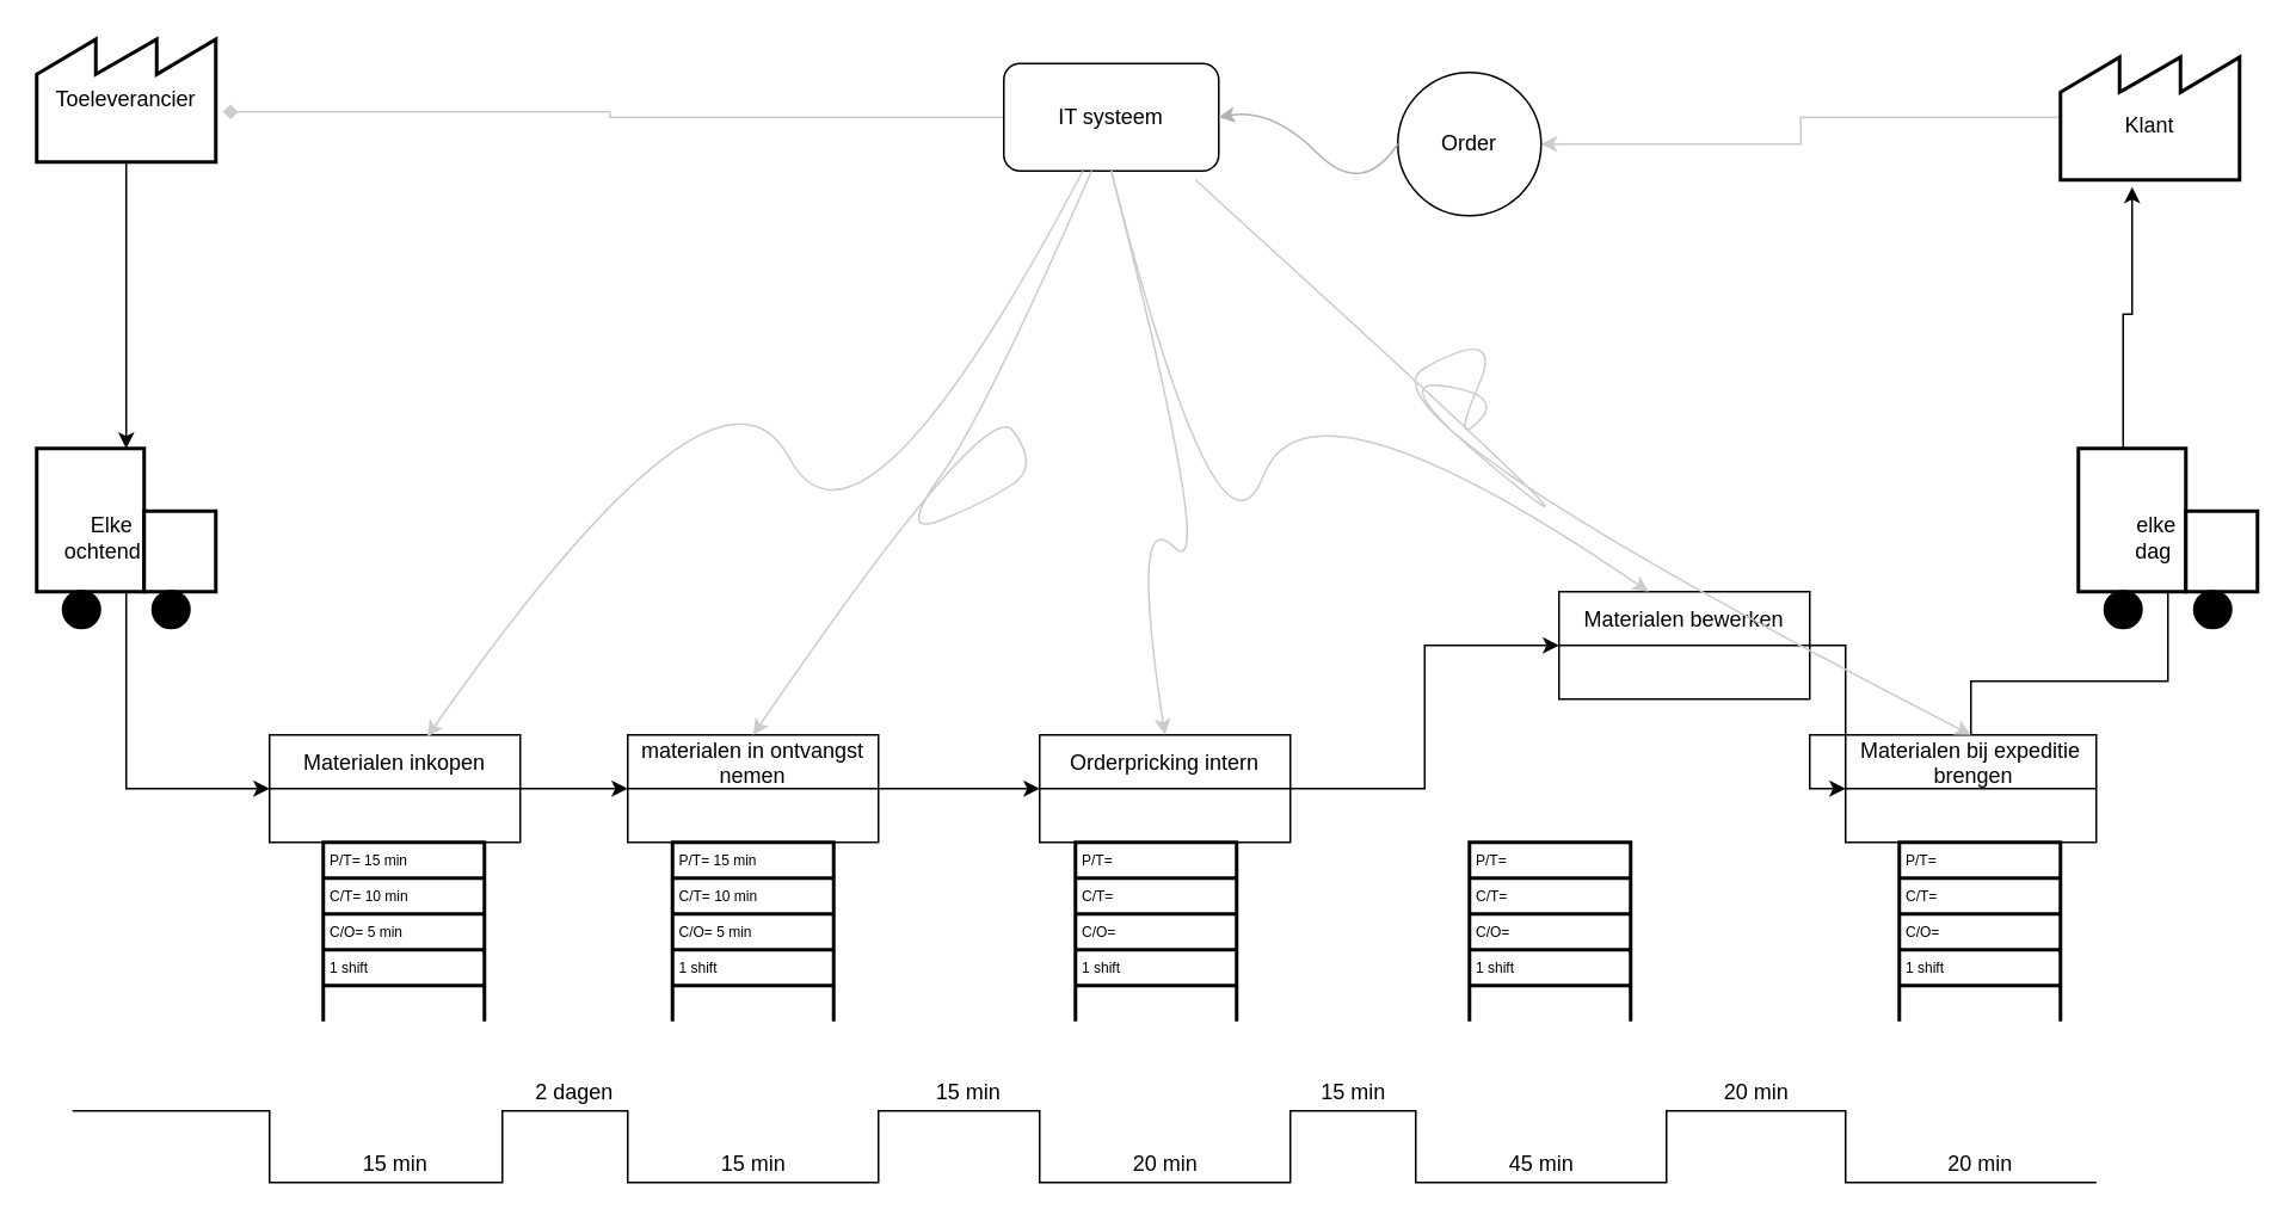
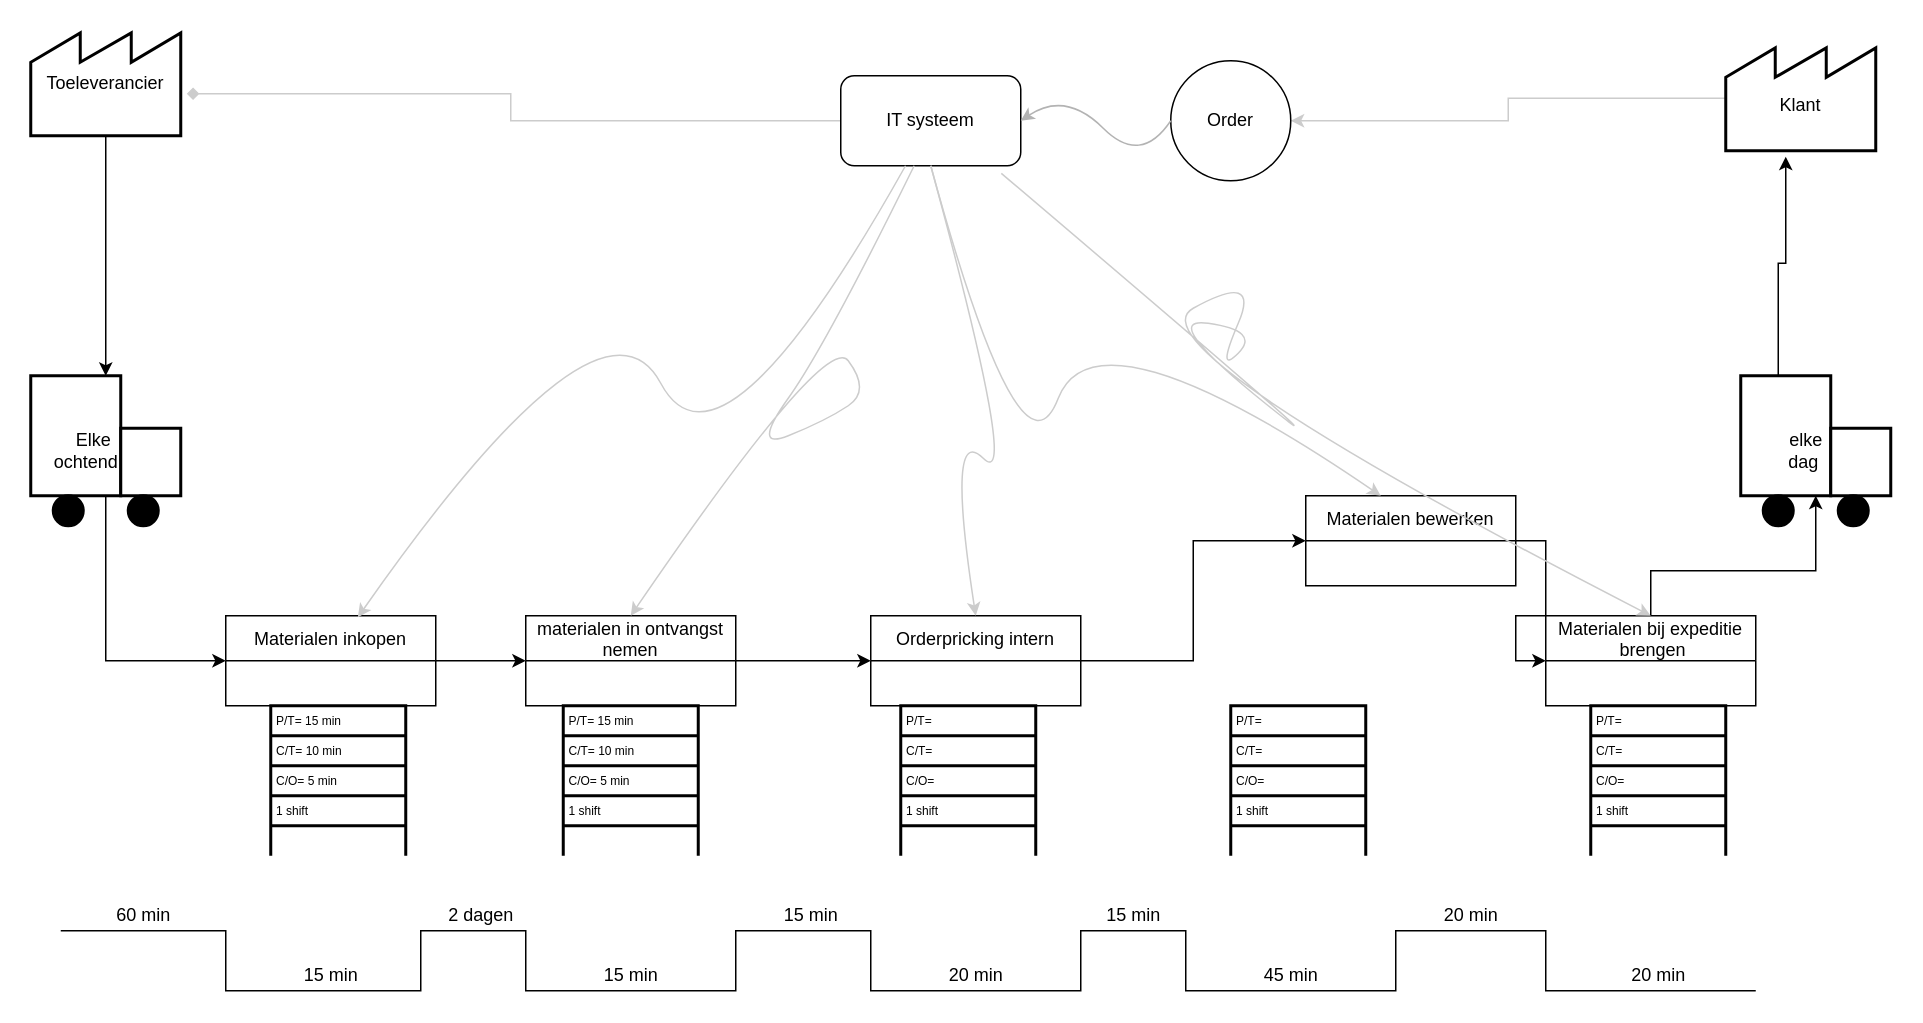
- <mxCell id="3" value="IT systeem" style="rounded=1;whiteSpace=wrap;html=1;" parent="1" vertex="1"><mxGeometry x="560" y="35" width="120" height="60" as="geometry" /></mxCell>
+ <mxCell id="3" value="IT systeem" style="rounded=1;whiteSpace=wrap;html=1;" parent="1" vertex="1"><mxGeometry x="560" y="50" width="120" height="60" as="geometry" /></mxCell>
- <mxCell id="17" style="edgeStyle=orthogonalEdgeStyle;rounded=0;orthogonalLoop=1;jettySize=auto;html=1;entryX=0.5;entryY=0.8;entryDx=0;entryDy=0;entryPerimeter=0;endArrow=none;" parent="1" source="18" target="11" edge="1"><mxGeometry relative="1" as="geometry"><mxPoint x="1010" y="290" as="targetPoint" /></mxGeometry></mxCell>
+ <mxCell id="17" style="edgeStyle=orthogonalEdgeStyle;rounded=0;orthogonalLoop=1;jettySize=auto;html=1;entryX=0.5;entryY=0.8;entryDx=0;entryDy=0;entryPerimeter=0;" parent="1" source="18" target="11" edge="1"><mxGeometry relative="1" as="geometry"><mxPoint x="1010" y="290" as="targetPoint" /></mxGeometry></mxCell>
+ <mxCell id="63" value="60 min" style="text;html=1;align=center;verticalAlign=middle;resizable=0;points=[];autosize=1;strokeColor=none;fillColor=none;" vertex="1" parent="1"><mxGeometry x="70" y="600" width="50" height="20" as="geometry" /></mxCell>
